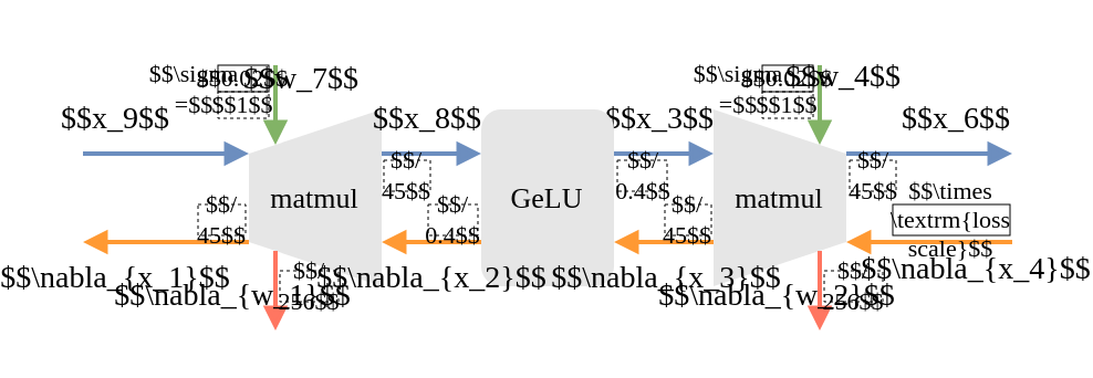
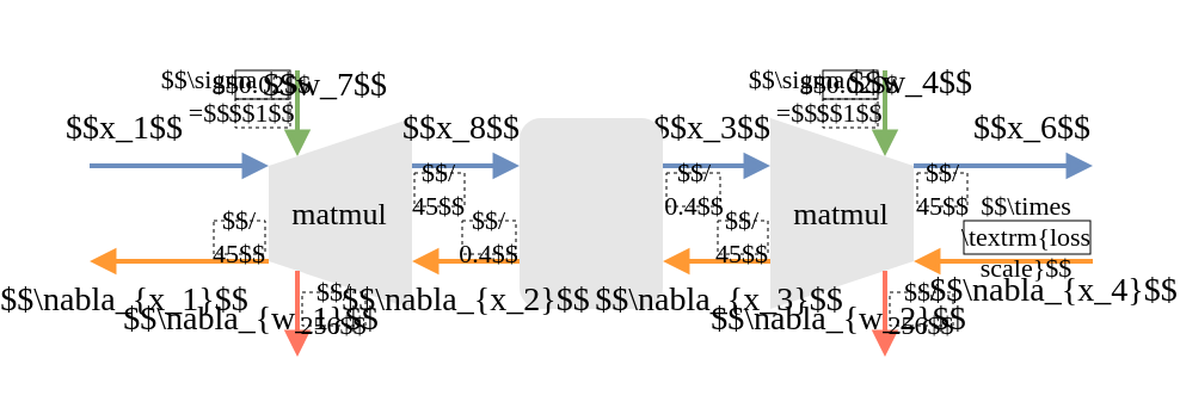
- <mxCell id="19" value="$$x_9$$" style="text;html=1;strokeColor=none;fillColor=none;align=center;verticalAlign=middle;whiteSpace=wrap;rounded=0;fontFamily=Times New Roman;fontSize=14;fontStyle=0" parent="1" vertex="1"><mxGeometry x="20" y="39" width="30" height="30" as="geometry" /></mxCell>
+ <mxCell id="19" value="$$x_1$$" style="text;html=1;strokeColor=none;fillColor=none;align=center;verticalAlign=middle;whiteSpace=wrap;rounded=0;fontFamily=Times New Roman;fontSize=14;fontStyle=0" parent="1" vertex="1"><mxGeometry x="20" y="39" width="30" height="30" as="geometry" /></mxCell>
- <mxCell id="31" value="&lt;font data-font-src=&quot;https://cdn.rawgit.com/dreampulse/computer-modern-web-font/master/fonts.css&quot; face=&quot;Computer Modern&quot;&gt;GeLU&lt;/font&gt;" style="text;html=1;strokeColor=none;fillColor=none;align=center;verticalAlign=middle;whiteSpace=wrap;rounded=0;fontFamily=Times New Roman;fontSize=13;" parent="1" vertex="1"><mxGeometry x="205" y="74" width="50" height="30" as="geometry" /></mxCell>
